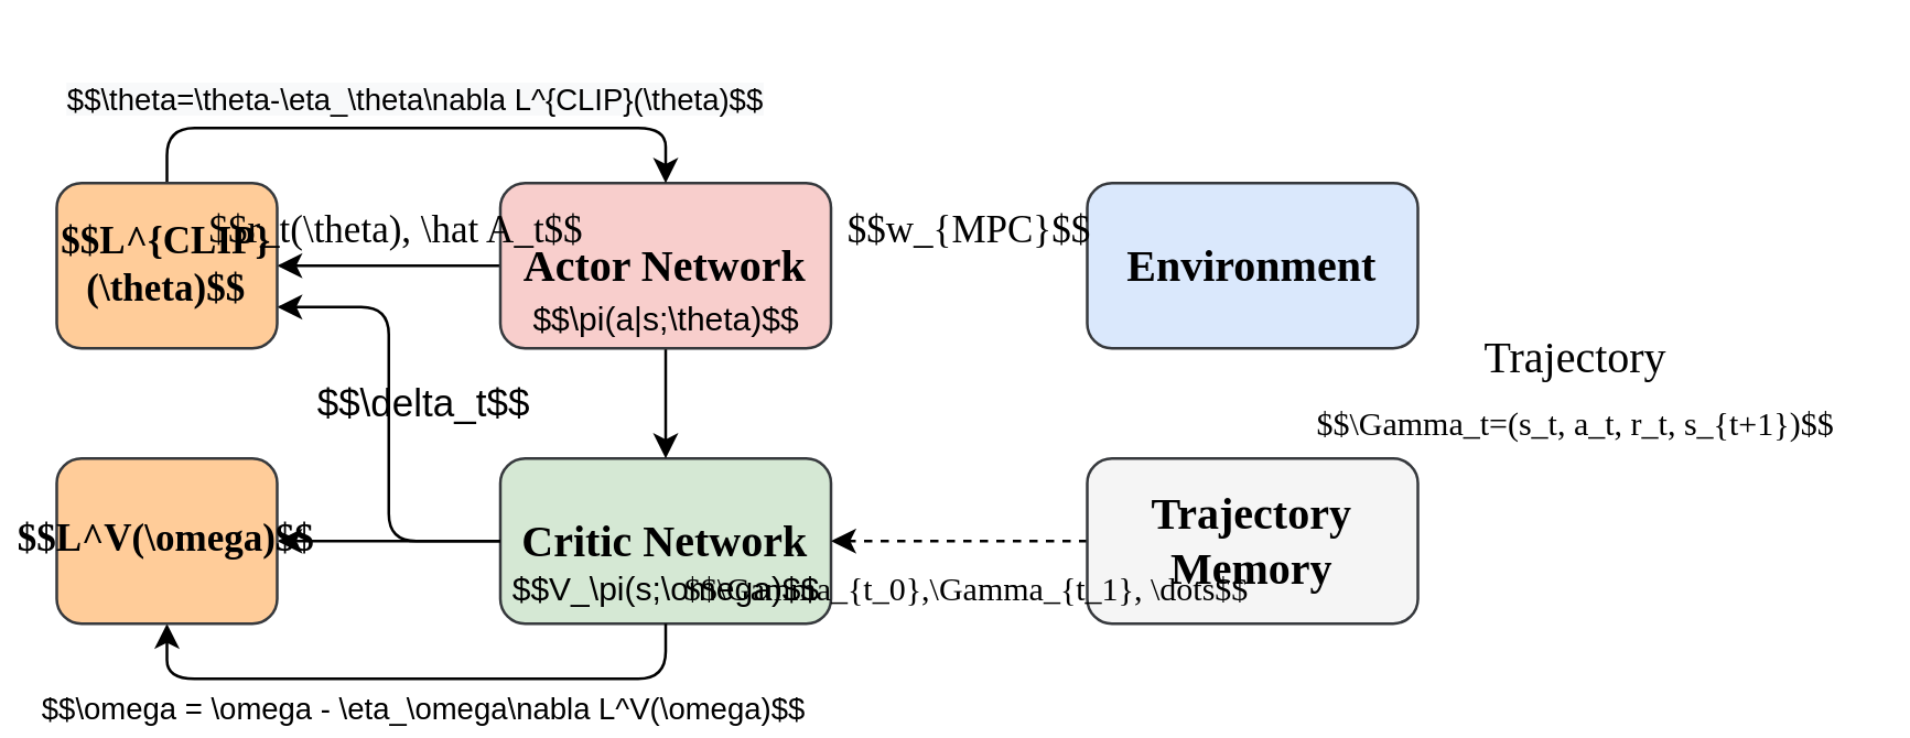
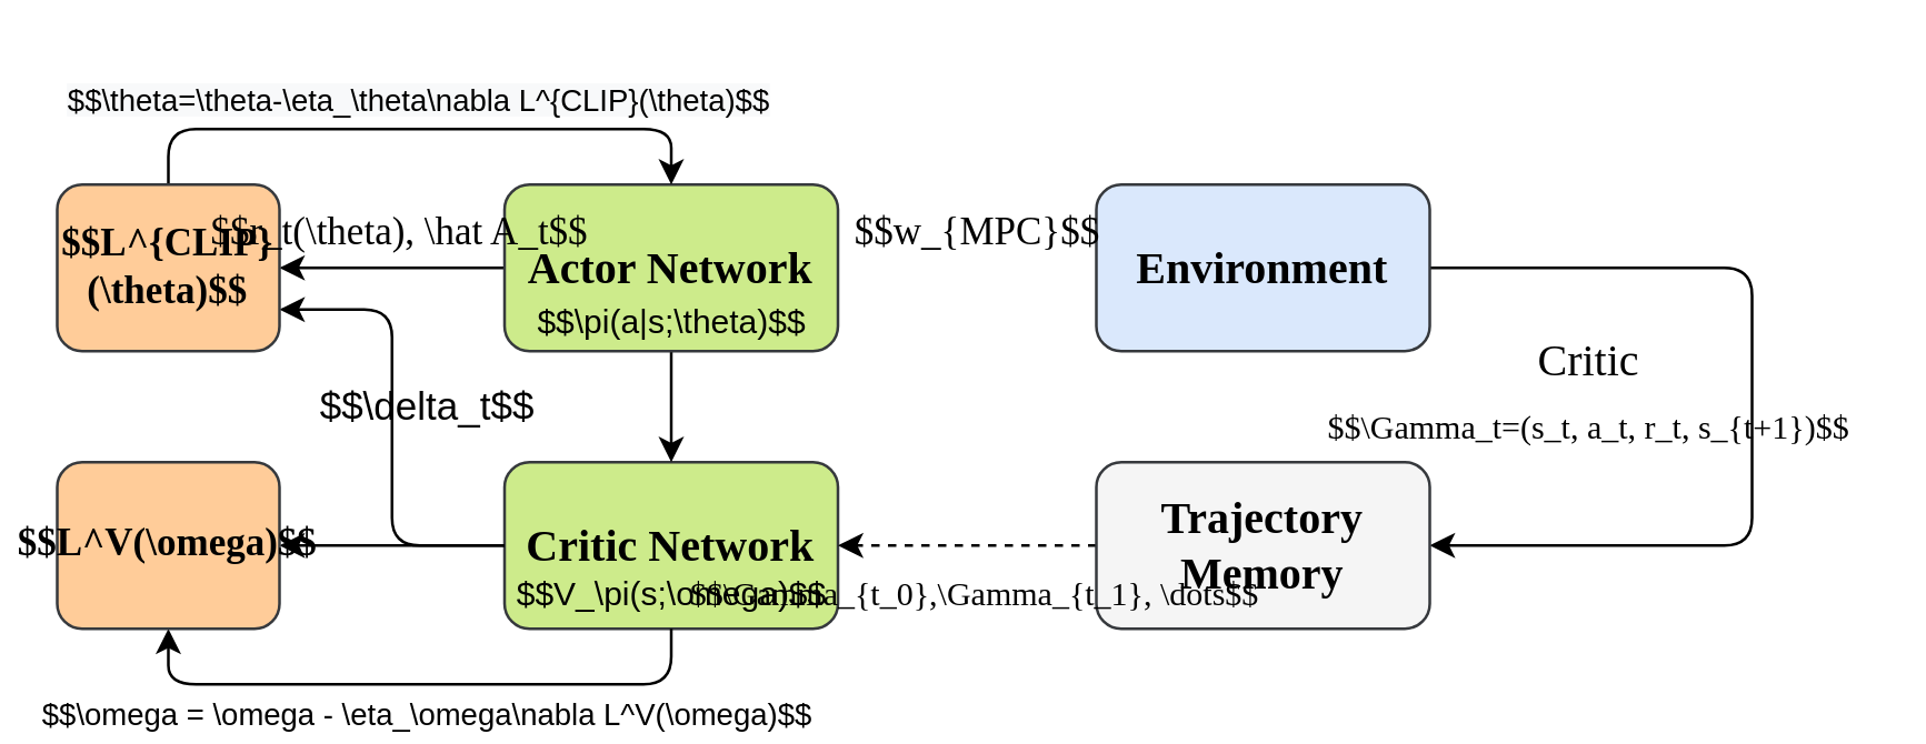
- <mxCell id="5" value="Actor Network" style="rounded=1;whiteSpace=wrap;html=1;fillColor=#f8cecc;fontFamily=Times New Roman;fontSize=16;fontStyle=1;strokeColor=#36393d;" vertex="1" parent="1"><mxGeometry x="181" y="39.97" width="120" height="60" as="geometry" /></mxCell>
+ <mxCell id="5" value="Actor Network" style="rounded=1;whiteSpace=wrap;html=1;fillColor=#cdeb8b;fontFamily=Times New Roman;fontSize=16;fontStyle=1;strokeColor=#36393d;" vertex="1" parent="1"><mxGeometry x="181" y="39.97" width="120" height="60" as="geometry" /></mxCell>
- <mxCell id="23" value="Trajectory" style="text;html=1;align=center;verticalAlign=middle;resizable=0;points=[];autosize=1;strokeColor=none;fillColor=none;fontSize=16;fontFamily=Times New Roman;" vertex="1" parent="1"><mxGeometry x="531" y="93" width="80" height="20" as="geometry" /></mxCell>
+ <mxCell id="23" value="Critic" style="text;html=1;align=center;verticalAlign=middle;resizable=0;points=[];autosize=1;strokeColor=none;fillColor=none;fontSize=16;fontFamily=Times New Roman;" vertex="1" parent="1"><mxGeometry x="531" y="93" width="80" height="20" as="geometry" /></mxCell>
+ <mxCell id="17" style="edgeStyle=orthogonalEdgeStyle;html=1;exitX=1;exitY=0.5;exitDx=0;exitDy=0;entryX=1;entryY=0.5;entryDx=0;entryDy=0;labelBackgroundColor=none;fontFamily=Times New Roman;fontSize=12;" edge="1" parent="1" source="18" target="21"><mxGeometry relative="1" as="geometry"><Array as="points"><mxPoint x="630" y="70" /><mxPoint x="630" y="170" /></Array></mxGeometry></mxCell>
- <mxCell id="2" value="Critic Network" style="rounded=1;whiteSpace=wrap;html=1;fillColor=#d5e8d4;fontFamily=Times New Roman;fontSize=16;fontStyle=1;strokeColor=#36393d;" vertex="1" parent="1"><mxGeometry x="181" y="139.97" width="120" height="60" as="geometry" /></mxCell>
+ <mxCell id="2" value="Critic Network" style="rounded=1;whiteSpace=wrap;html=1;fillColor=#cdeb8b;fontFamily=Times New Roman;fontSize=16;fontStyle=1;strokeColor=#36393d;" vertex="1" parent="1"><mxGeometry x="181" y="139.97" width="120" height="60" as="geometry" /></mxCell>
